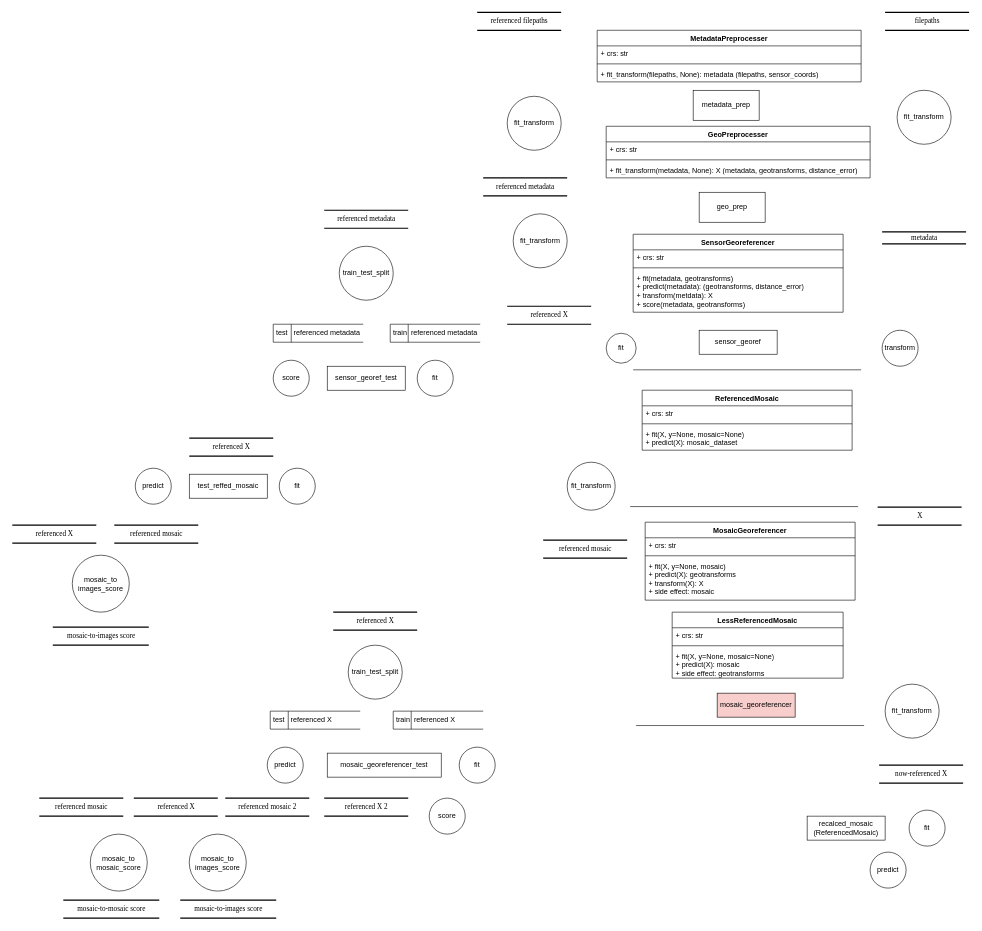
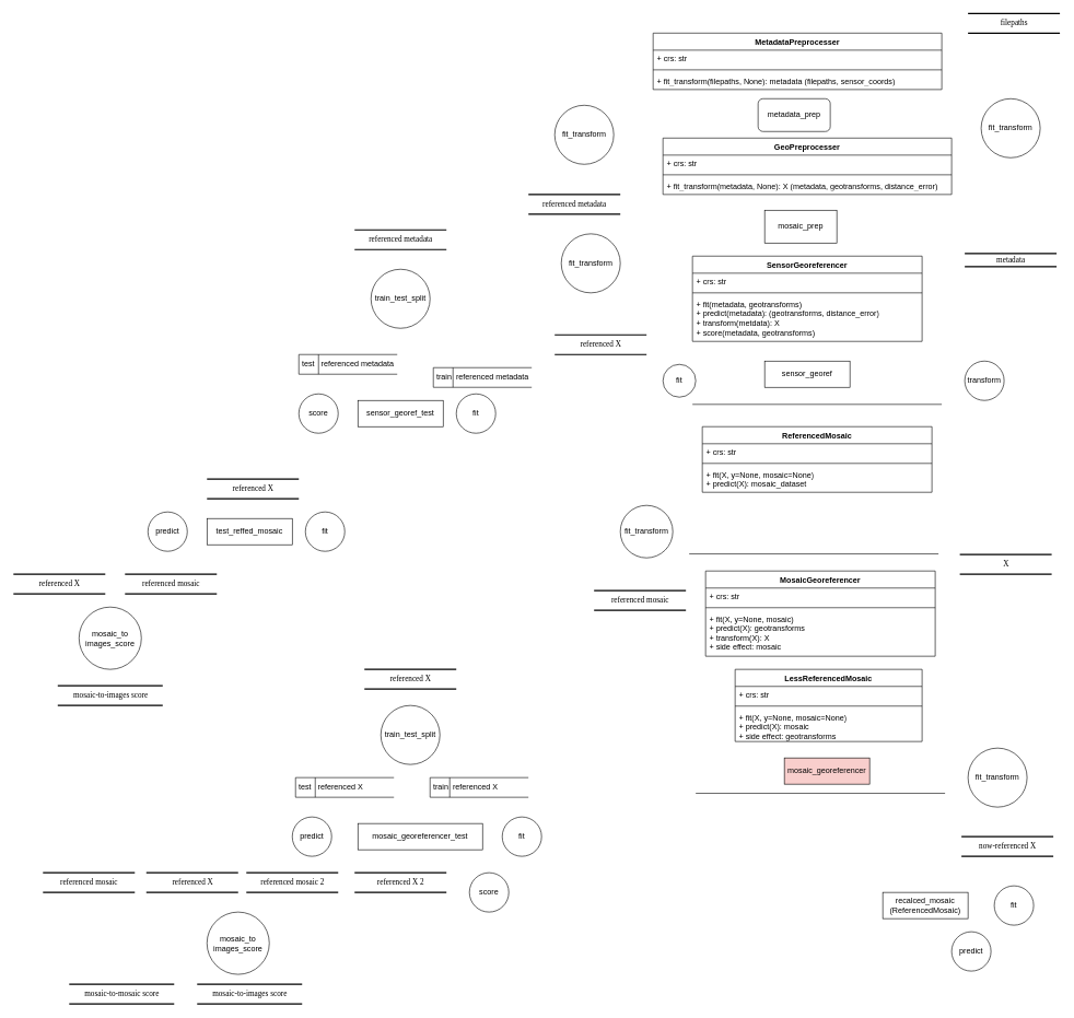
- <mxCell id="2" value="referenced filepaths" style="html=1;rounded=0;shadow=0;comic=0;labelBackgroundColor=none;strokeWidth=2;fontFamily=Verdana;fontSize=12;align=center;shape=mxgraph.ios7ui.horLines;" vertex="1" parent="1"><mxGeometry x="795" y="20" width="140" height="30" as="geometry" /></mxCell>
- <mxCell id="14" value="metadata_prep" style="html=1;whiteSpace=wrap;" vertex="1" parent="1"><mxGeometry x="1155" y="150" width="110" height="50" as="geometry" /></mxCell>
+ <mxCell id="14" value="metadata_prep" style="html=1;whiteSpace=wrap;rounded=1;" vertex="1" parent="1"><mxGeometry x="1155" y="150" width="110" height="50" as="geometry" /></mxCell>
- <mxCell id="52" value="geo_prep" style="html=1;whiteSpace=wrap;" vertex="1" parent="1"><mxGeometry x="1165" y="320" width="110" height="50" as="geometry" /></mxCell>
+ <mxCell id="52" value="mosaic_prep" style="html=1;whiteSpace=wrap;" vertex="1" parent="1"><mxGeometry x="1165" y="320" width="110" height="50" as="geometry" /></mxCell>
- <mxCell id="59" value="train&amp;nbsp; referenced metadata" style="html=1;dashed=0;whiteSpace=wrap;shape=mxgraph.dfd.dataStoreID;align=left;spacingLeft=3;points=[[0,0],[0.5,0],[1,0],[0,0.5],[1,0.5],[0,1],[0.5,1],[1,1]];fontStyle=0" vertex="1" parent="1"><mxGeometry x="650" y="540" width="150" height="30" as="geometry" /></mxCell>
+ <mxCell id="59" value="train&amp;nbsp; referenced metadata" style="html=1;dashed=0;whiteSpace=wrap;shape=mxgraph.dfd.dataStoreID;align=left;spacingLeft=3;points=[[0,0],[0.5,0],[1,0],[0,0.5],[1,0.5],[0,1],[0.5,1],[1,1]];fontStyle=0" vertex="1" parent="1"><mxGeometry x="660" y="560" width="150" height="30" as="geometry" /></mxCell>
- <mxCell id="42" value="mosaic_to&lt;br&gt;mosaic_score" style="shape=ellipse;html=1;dashed=0;whiteSpace=wrap;aspect=fixed;perimeter=ellipsePerimeter;" vertex="1" parent="1"><mxGeometry x="150" y="1390" width="95" height="95" as="geometry" /></mxCell>
